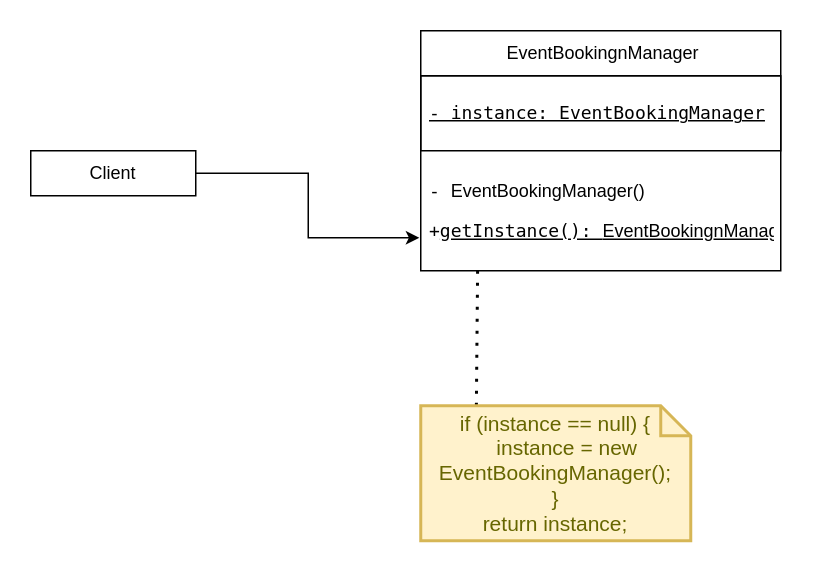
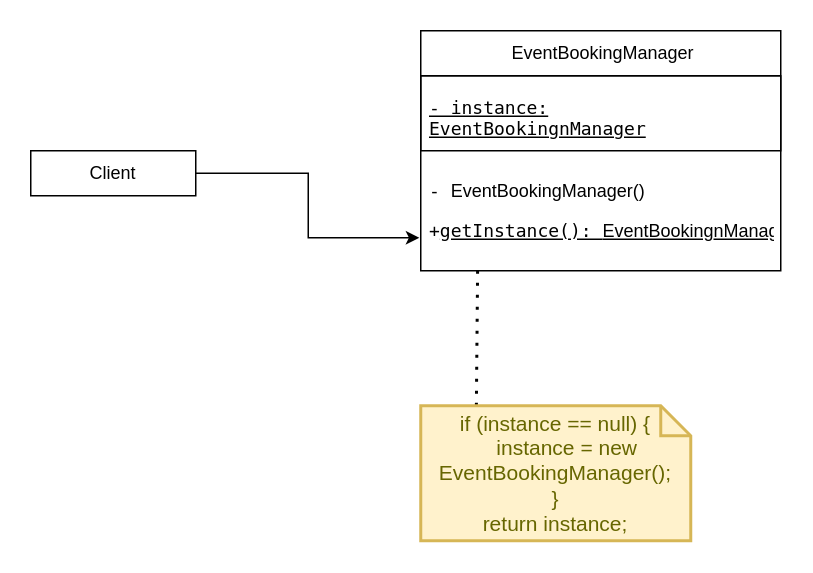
- <mxCell id="2" value="&lt;p data-pm-slice=&quot;1 1 [&amp;quot;list&amp;quot;,{&amp;quot;spread&amp;quot;:false,&amp;quot;start&amp;quot;:1055,&amp;quot;end&amp;quot;:1403},&amp;quot;regular_list_item&amp;quot;,{&amp;quot;start&amp;quot;:1055,&amp;quot;end&amp;quot;:1092}]&quot;&gt;&amp;nbsp;EventBookingnManager&lt;/p&gt;" style="swimlane;fontStyle=0;childLayout=stackLayout;horizontal=1;startSize=30;horizontalStack=0;resizeParent=1;resizeParentMax=0;resizeLast=0;collapsible=1;marginBottom=0;whiteSpace=wrap;html=1;strokeColor=default;" vertex="1" parent="1"><mxGeometry x="280" y="20" width="240" height="160" as="geometry"><mxRectangle x="380" y="170" width="60" height="30" as="alternateBounds" /></mxGeometry></mxCell>
+ <mxCell id="2" value="&lt;p data-pm-slice=&quot;1 1 [&amp;quot;list&amp;quot;,{&amp;quot;spread&amp;quot;:false,&amp;quot;start&amp;quot;:1055,&amp;quot;end&amp;quot;:1403},&amp;quot;regular_list_item&amp;quot;,{&amp;quot;start&amp;quot;:1055,&amp;quot;end&amp;quot;:1092}]&quot;&gt;&amp;nbsp;EventBookingManager&lt;/p&gt;" style="swimlane;fontStyle=0;childLayout=stackLayout;horizontal=1;startSize=30;horizontalStack=0;resizeParent=1;resizeParentMax=0;resizeLast=0;collapsible=1;marginBottom=0;whiteSpace=wrap;html=1;strokeColor=default;" vertex="1" parent="1"><mxGeometry x="280" y="20" width="240" height="160" as="geometry"><mxRectangle x="380" y="170" width="60" height="30" as="alternateBounds" /></mxGeometry></mxCell>
- <mxCell id="3" value="&lt;p data-pm-slice=&quot;1 1 [&amp;quot;list&amp;quot;,{&amp;quot;spread&amp;quot;:false,&amp;quot;start&amp;quot;:1055,&amp;quot;end&amp;quot;:1403},&amp;quot;regular_list_item&amp;quot;,{&amp;quot;start&amp;quot;:1093,&amp;quot;end&amp;quot;:1177},&amp;quot;list&amp;quot;,{&amp;quot;spread&amp;quot;:false,&amp;quot;start&amp;quot;:1113,&amp;quot;end&amp;quot;:1177},&amp;quot;regular_list_item&amp;quot;,{&amp;quot;start&amp;quot;:1113,&amp;quot;end&amp;quot;:1177}]&quot;&gt;&lt;code&gt;- instance: EventBookingManager&lt;/code&gt;&lt;/p&gt;" style="text;strokeColor=default;fillColor=none;align=left;verticalAlign=middle;spacingLeft=4;spacingRight=4;overflow=hidden;points=[[0,0.5],[1,0.5]];portConstraint=eastwest;rotatable=0;whiteSpace=wrap;html=1;fontStyle=4" vertex="1" parent="2"><mxGeometry y="30" width="240" height="50" as="geometry" /></mxCell>
+ <mxCell id="3" value="&lt;p data-pm-slice=&quot;1 1 [&amp;quot;list&amp;quot;,{&amp;quot;spread&amp;quot;:false,&amp;quot;start&amp;quot;:1055,&amp;quot;end&amp;quot;:1403},&amp;quot;regular_list_item&amp;quot;,{&amp;quot;start&amp;quot;:1093,&amp;quot;end&amp;quot;:1177},&amp;quot;list&amp;quot;,{&amp;quot;spread&amp;quot;:false,&amp;quot;start&amp;quot;:1113,&amp;quot;end&amp;quot;:1177},&amp;quot;regular_list_item&amp;quot;,{&amp;quot;start&amp;quot;:1113,&amp;quot;end&amp;quot;:1177}]&quot;&gt;&lt;code&gt;- instance: EventBookingnManager&lt;/code&gt;&lt;/p&gt;" style="text;strokeColor=default;fillColor=none;align=left;verticalAlign=middle;spacingLeft=4;spacingRight=4;overflow=hidden;points=[[0,0.5],[1,0.5]];portConstraint=eastwest;rotatable=0;whiteSpace=wrap;html=1;fontStyle=4" vertex="1" parent="2"><mxGeometry y="30" width="240" height="50" as="geometry" /></mxCell>
